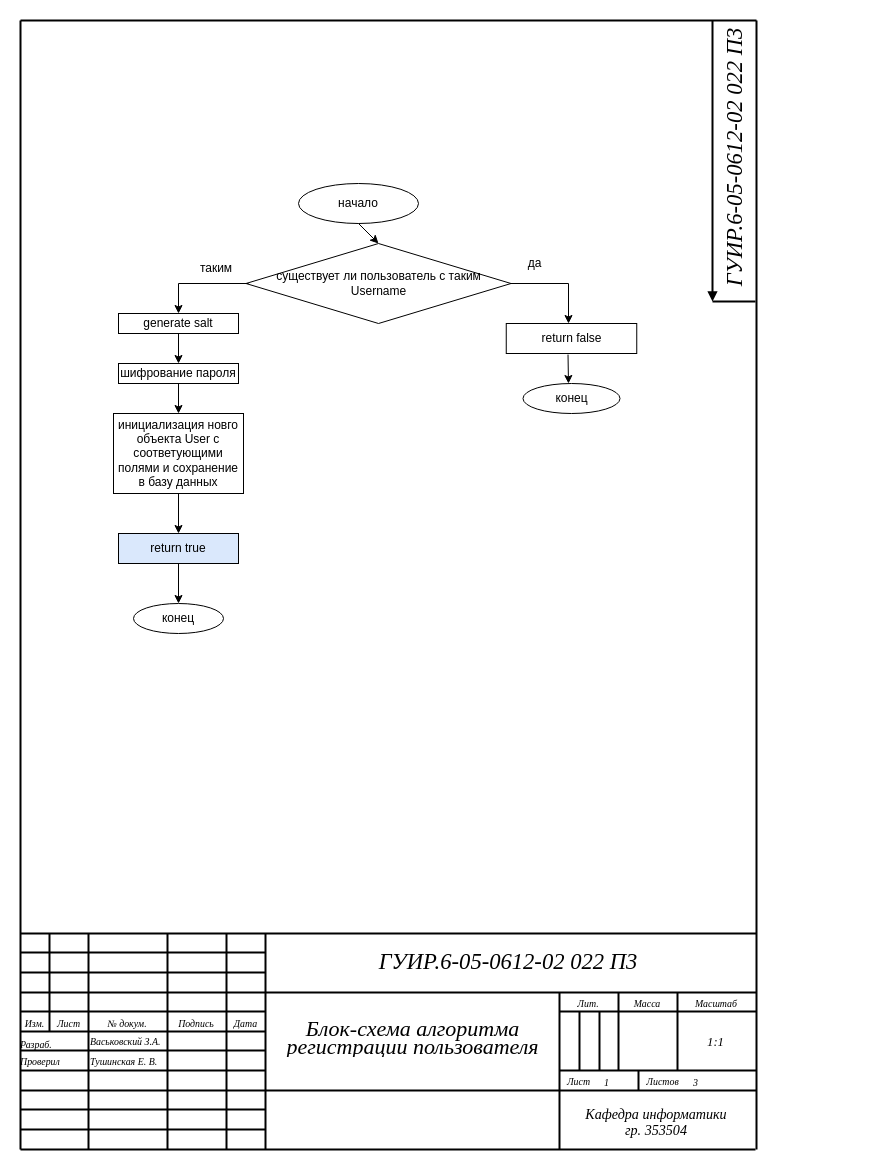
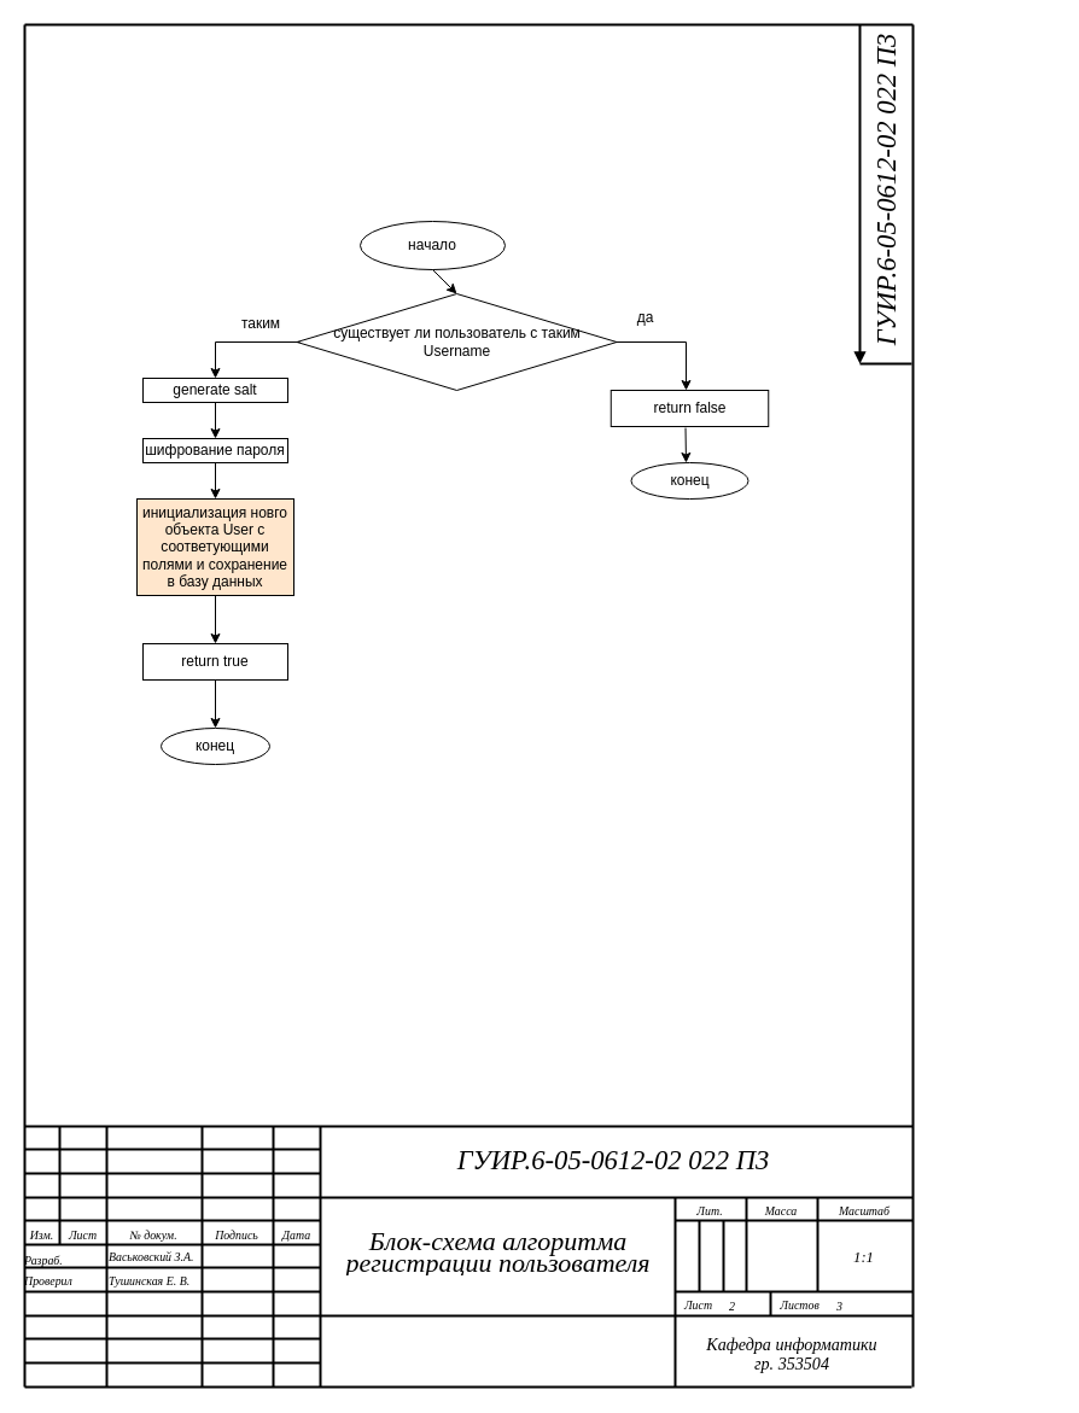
- <mxCell id="77" value="инициализация новго объекта User с соответующими полями и сохранение в базу данных" style="rounded=0;whiteSpace=wrap;html=1;" vertex="1" parent="1"><mxGeometry x="113" y="413" width="130" height="80" as="geometry" /></mxCell>
+ <mxCell id="77" value="инициализация новго объекта User с соответующими полями и сохранение в базу данных" style="rounded=0;whiteSpace=wrap;html=1;fillColor=#ffe6cc;" vertex="1" parent="1"><mxGeometry x="113" y="413" width="130" height="80" as="geometry" /></mxCell>
- <mxCell id="78" value="return true" style="rounded=0;whiteSpace=wrap;html=1;fillColor=#dae8fc;" vertex="1" parent="1"><mxGeometry x="118" y="533" width="120" height="30" as="geometry" /></mxCell>
+ <mxCell id="78" value="return true" style="rounded=0;whiteSpace=wrap;html=1;" vertex="1" parent="1"><mxGeometry x="118" y="533" width="120" height="30" as="geometry" /></mxCell>
- <mxCell id="54" value="&lt;div style=&quot;&quot;&gt;&lt;font size=&quot;1&quot; face=&quot;GOST type B&quot;&gt;&lt;i&gt;1&lt;/i&gt;&lt;/font&gt;&lt;/div&gt;" style="verticalAlign=middle;align=center;overflow=width;vsdxID=296;fillColor=none;gradientColor=none;shape=stencil(nZBLDoAgDERP0z3SIyjew0SURgSD+Lu9kMZoXLhwN9O+tukAlrNpJg1SzDH4QW/URgNYgZTkjA4UkwJUgGXng+6DX1zLfmoymdXo17xh5zmRJ6Q42BWCfc2oJfdAr+Yv+AP9Cb7OJ3H/2JG1HNGz/84klThPVCc=);strokeColor=none;strokeWidth=2;spacingTop=-2;spacingBottom=-2;spacingLeft=-2;spacingRight=-2;points=[];labelBackgroundColor=none;rounded=0;html=1;whiteSpace=wrap;" parent="1" vertex="1"><mxGeometry x="582" y="1073" width="49" height="17" as="geometry" /></mxCell>
+ <mxCell id="54" value="&lt;div style=&quot;&quot;&gt;&lt;font size=&quot;1&quot; face=&quot;GOST type B&quot;&gt;&lt;i&gt;2&lt;/i&gt;&lt;/font&gt;&lt;/div&gt;" style="verticalAlign=middle;align=center;overflow=width;vsdxID=296;fillColor=none;gradientColor=none;shape=stencil(nZBLDoAgDERP0z3SIyjew0SURgSD+Lu9kMZoXLhwN9O+tukAlrNpJg1SzDH4QW/URgNYgZTkjA4UkwJUgGXng+6DX1zLfmoymdXo17xh5zmRJ6Q42BWCfc2oJfdAr+Yv+AP9Cb7OJ3H/2JG1HNGz/84klThPVCc=);strokeColor=none;strokeWidth=2;spacingTop=-2;spacingBottom=-2;spacingLeft=-2;spacingRight=-2;points=[];labelBackgroundColor=none;rounded=0;html=1;whiteSpace=wrap;" parent="1" vertex="1"><mxGeometry x="582" y="1073" width="49" height="17" as="geometry" /></mxCell>
